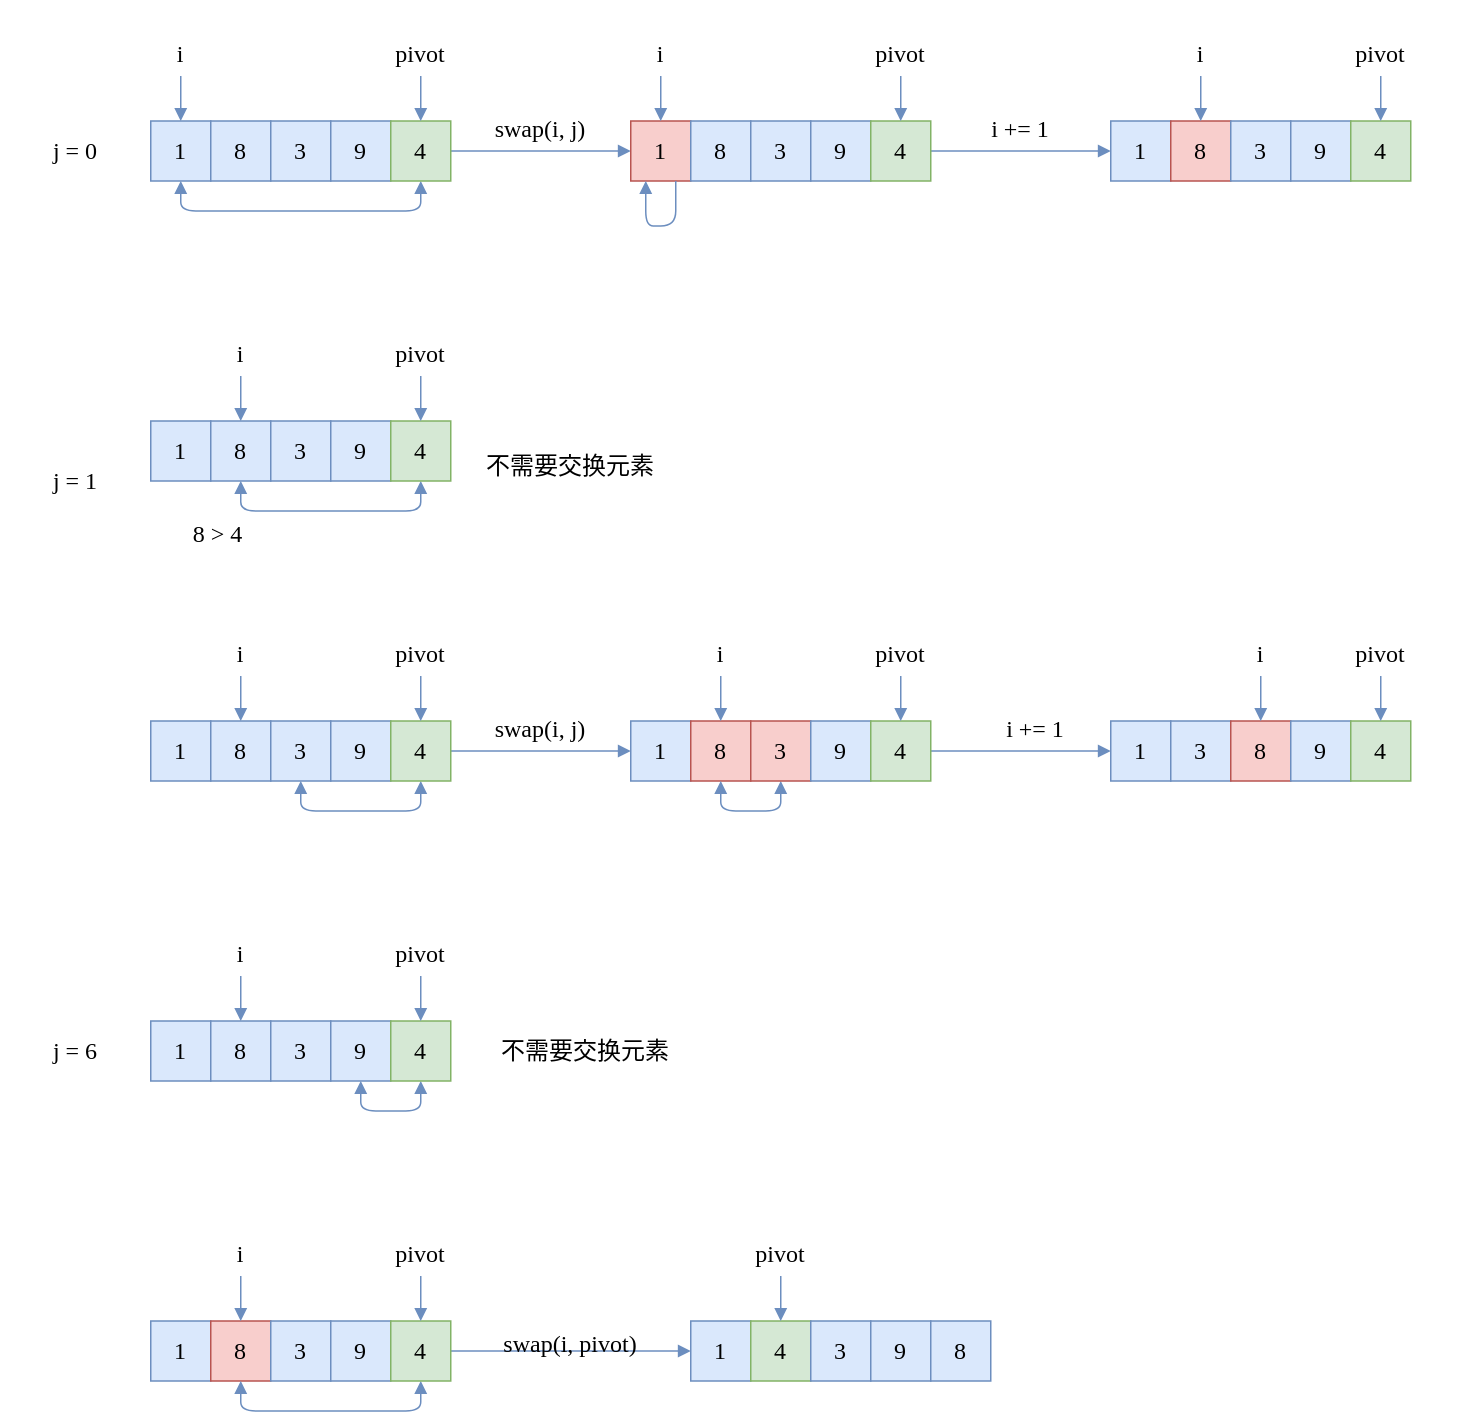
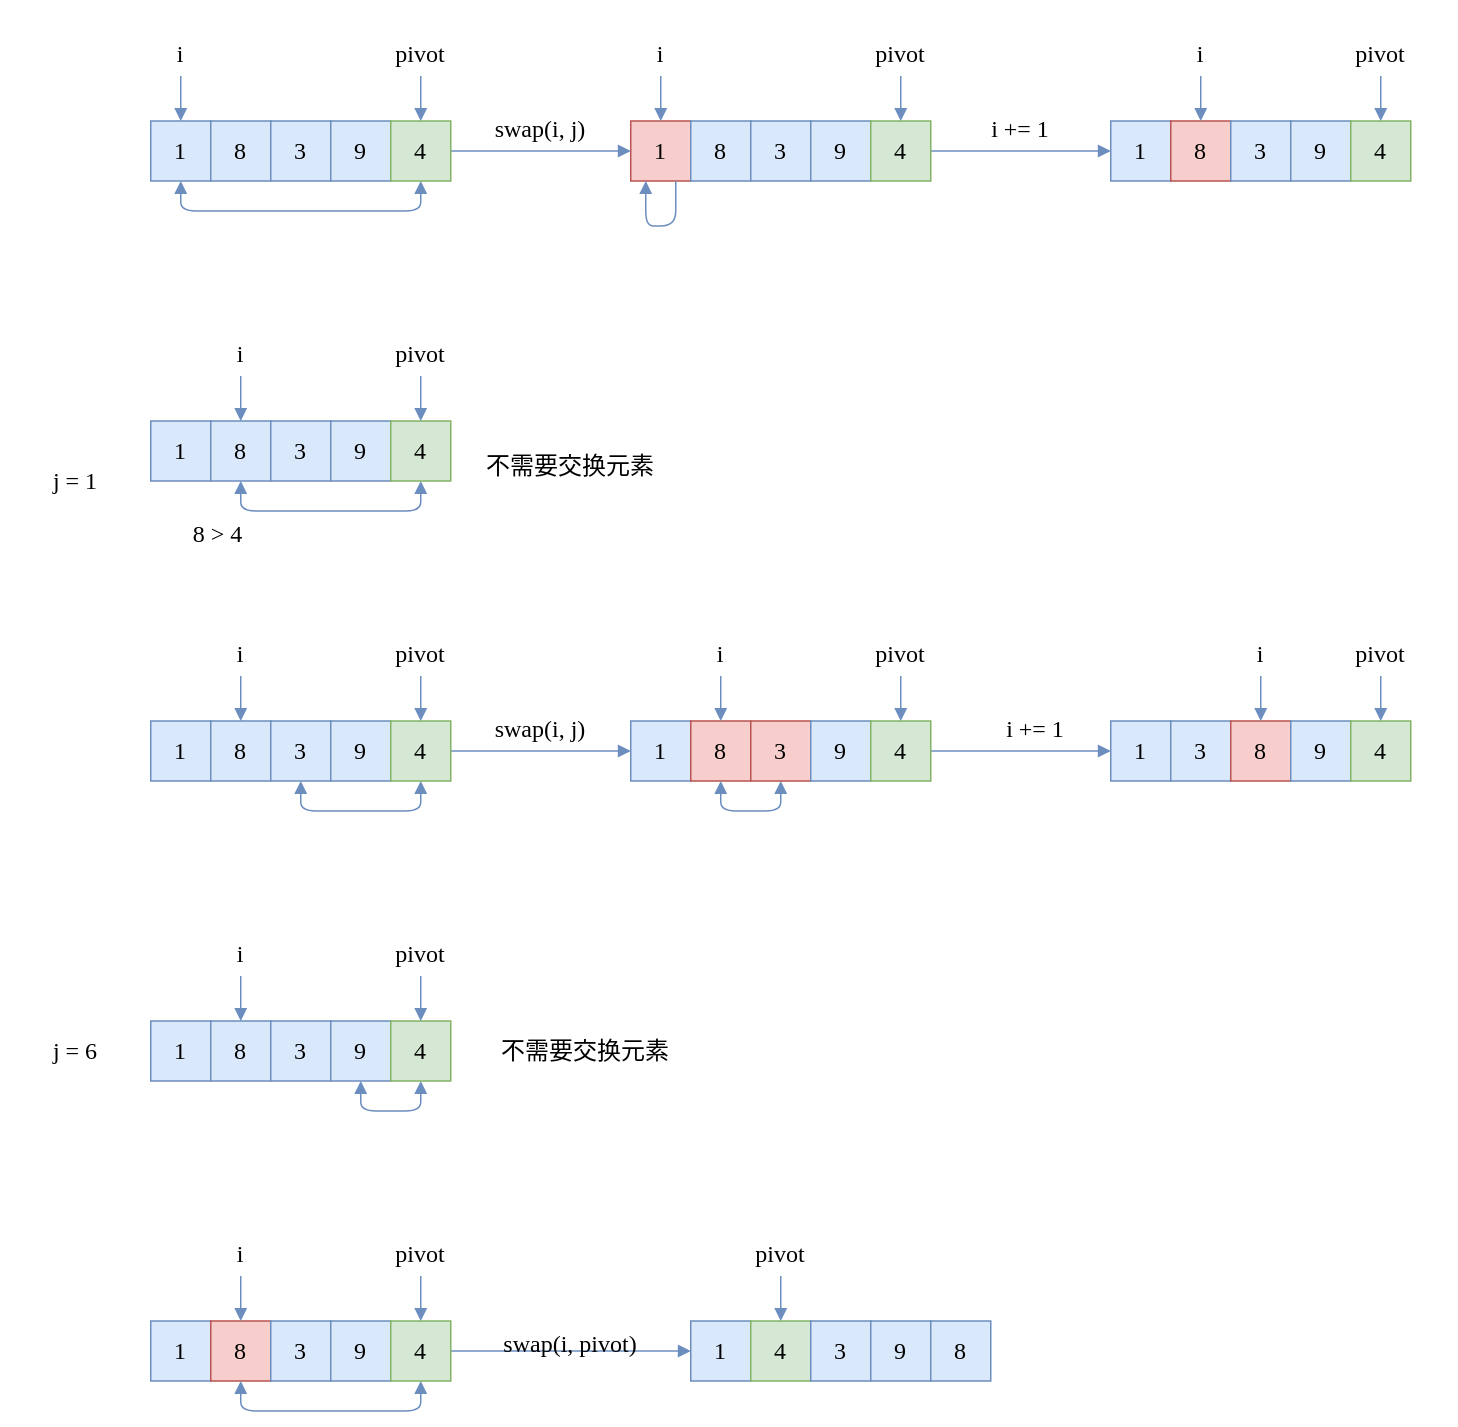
- <mxCell id="45" value="j = 0" style="text;html=1;align=center;verticalAlign=middle;whiteSpace=wrap;rounded=0;fontFamily=Ubuntu;fontSize=16;fontStyle=0;" vertex="1" parent="1"><mxGeometry x="20" y="85" width="60" height="30" as="geometry" /></mxCell>
